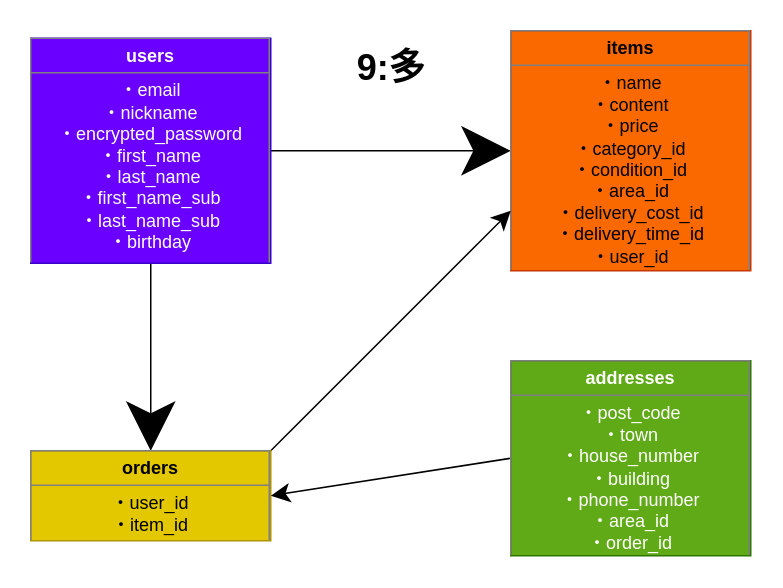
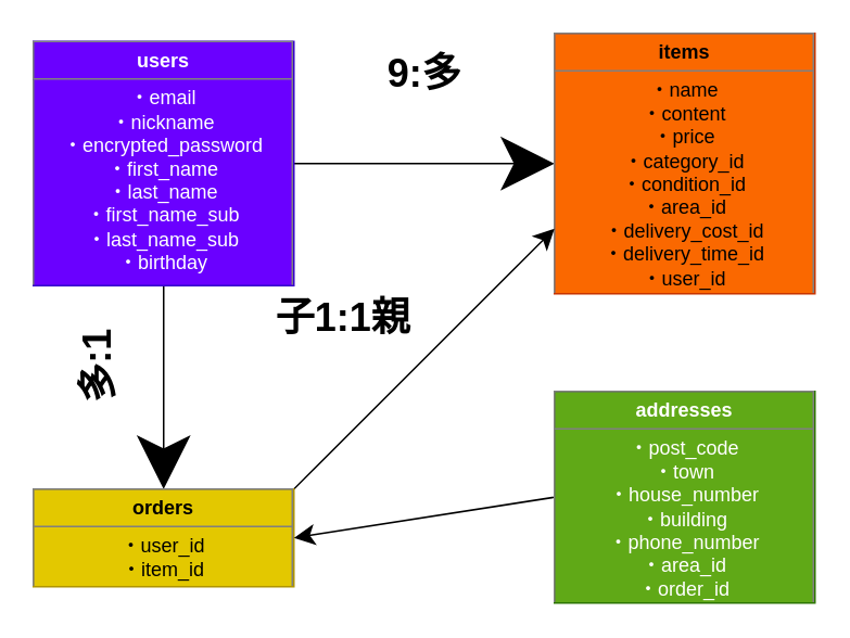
+ <mxCell id="12" value="子1:1親" style="text;strokeColor=none;fillColor=none;html=1;fontSize=24;fontStyle=1;verticalAlign=middle;align=center;" parent="1" vertex="1"><mxGeometry x="160" y="175" width="100" height="40" as="geometry" /></mxCell>
+ <mxCell id="11" value="多:1" style="text;strokeColor=none;fillColor=none;html=1;fontSize=24;fontStyle=1;verticalAlign=middle;align=center;direction=south;flipV=1;flipH=1;horizontal=0;" parent="1" vertex="1"><mxGeometry x="40" y="175" width="40" height="100" as="geometry" /></mxCell>
